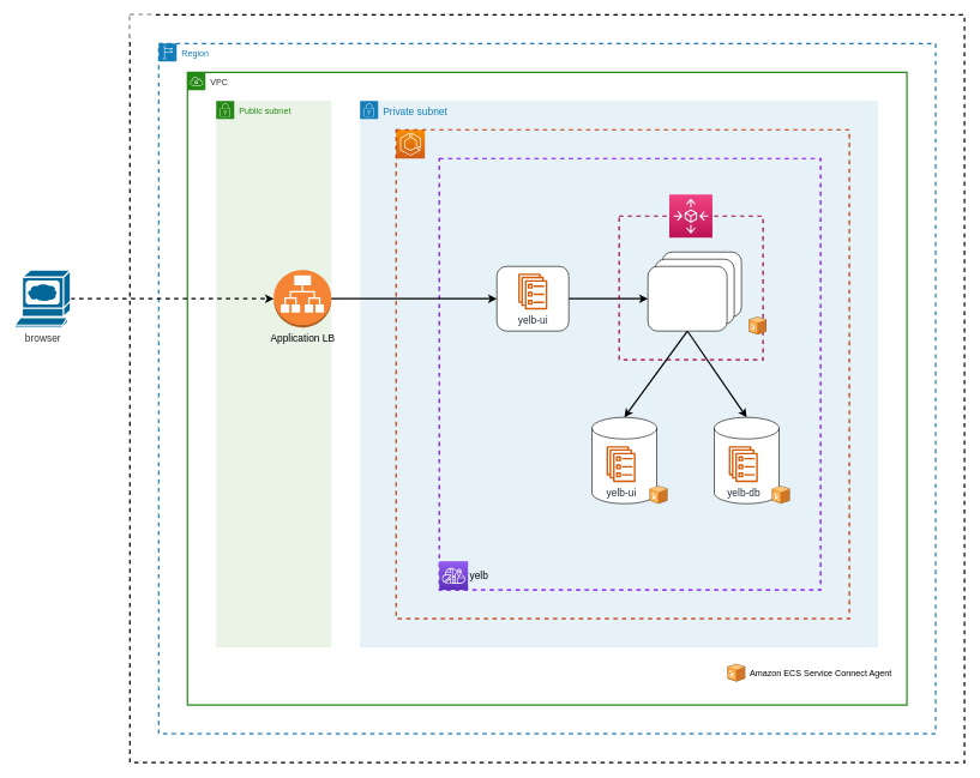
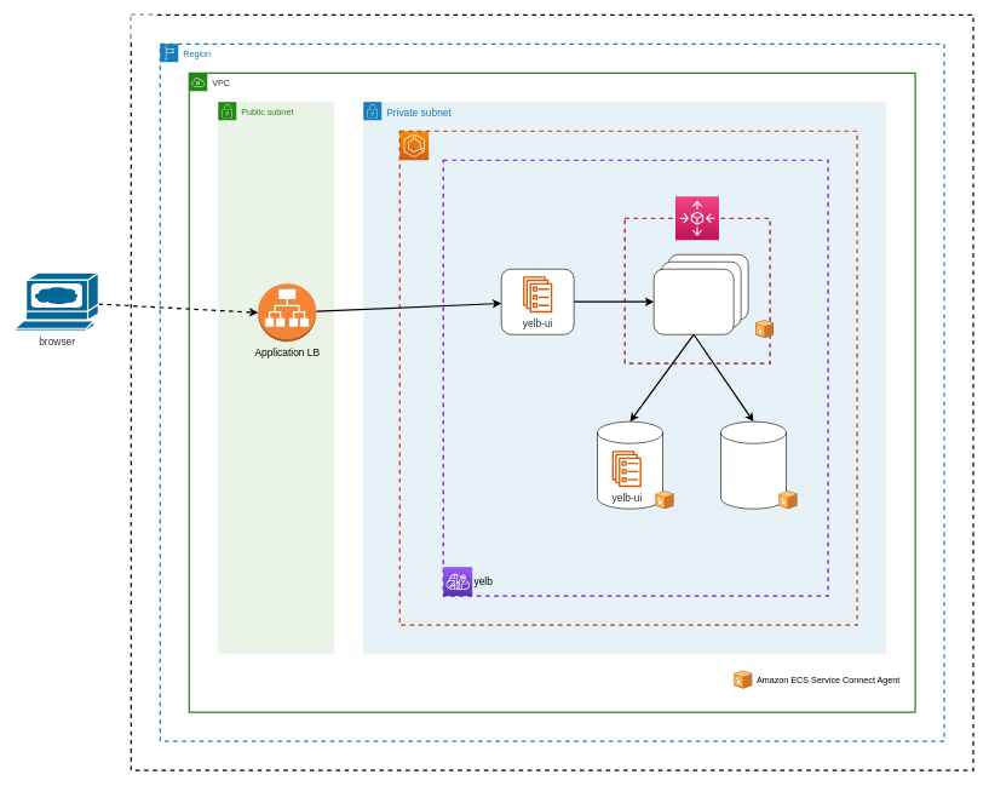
- <mxCell id="34" value="&lt;font style=&quot;font-size: 14px;&quot;&gt;browser&lt;/font&gt;" style="shape=mxgraph.cisco.computers_and_peripherals.web_browser;html=1;pointerEvents=1;dashed=0;fillColor=#036897;strokeColor=#ffffff;strokeWidth=2;verticalLabelPosition=bottom;verticalAlign=top;align=center;outlineConnect=0;shadow=0;sketch=0;fontSize=12;fontColor=#313536;" vertex="1" parent="1"><mxGeometry x="20" y="375" width="77.5" height="80" as="geometry" /></mxCell>
+ <mxCell id="34" value="&lt;font style=&quot;font-size: 14px;&quot;&gt;browser&lt;/font&gt;" style="shape=mxgraph.cisco.computers_and_peripherals.web_browser;html=1;pointerEvents=1;dashed=0;fillColor=#036897;strokeColor=#ffffff;strokeWidth=2;verticalLabelPosition=bottom;verticalAlign=top;align=center;outlineConnect=0;shadow=0;sketch=0;fontSize=12;fontColor=#313536;" vertex="1" parent="1"><mxGeometry x="20" y="375" width="115" height="80" as="geometry" /></mxCell>
- <mxCell id="31" value="&lt;font style=&quot;font-size: 14px;&quot; color=&quot;#000000&quot;&gt;Application LB&lt;/font&gt;" style="outlineConnect=0;dashed=0;verticalLabelPosition=bottom;verticalAlign=top;align=center;html=1;shape=mxgraph.aws3.application_load_balancer;fillColor=#F58534;gradientColor=none;fontSize=14;" parent="27" vertex="1"><mxGeometry x="160" y="315" width="80" height="80" as="geometry" /></mxCell>
+ <mxCell id="31" value="&lt;font style=&quot;font-size: 14px;&quot; color=&quot;#000000&quot;&gt;Application LB&lt;/font&gt;" style="outlineConnect=0;dashed=0;verticalLabelPosition=bottom;verticalAlign=top;align=center;html=1;shape=mxgraph.aws3.application_load_balancer;fillColor=#F58534;gradientColor=none;fontSize=14;" parent="27" vertex="1"><mxGeometry x="135" y="330" width="80" height="80" as="geometry" /></mxCell>
- <mxCell id="16" value="yelb-db" style="sketch=0;outlineConnect=0;fontColor=#232F3E;gradientColor=none;fillColor=#D45B07;strokeColor=none;dashed=0;verticalLabelPosition=bottom;verticalAlign=top;align=center;html=1;fontSize=14;fontStyle=0;aspect=fixed;pointerEvents=1;shape=mxgraph.aws4.ecs_service;" vertex="1" parent="1"><mxGeometry x="1012.28" y="620" width="40.63" height="50" as="geometry" /></mxCell>
